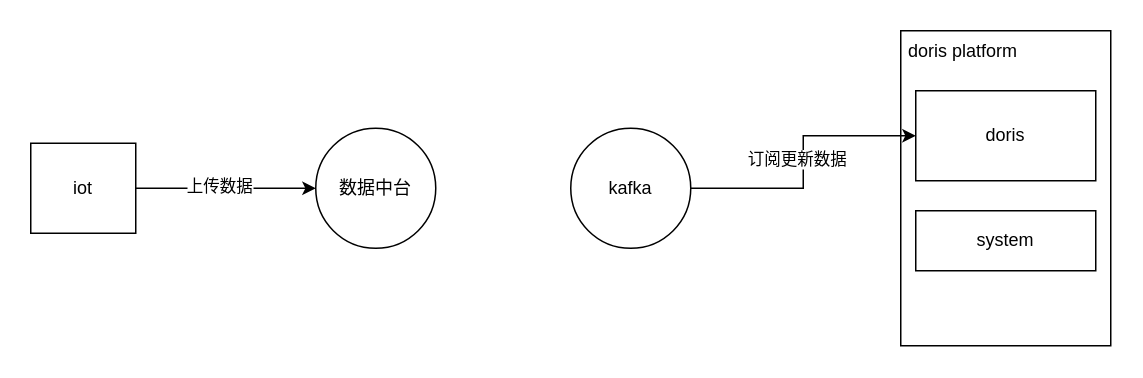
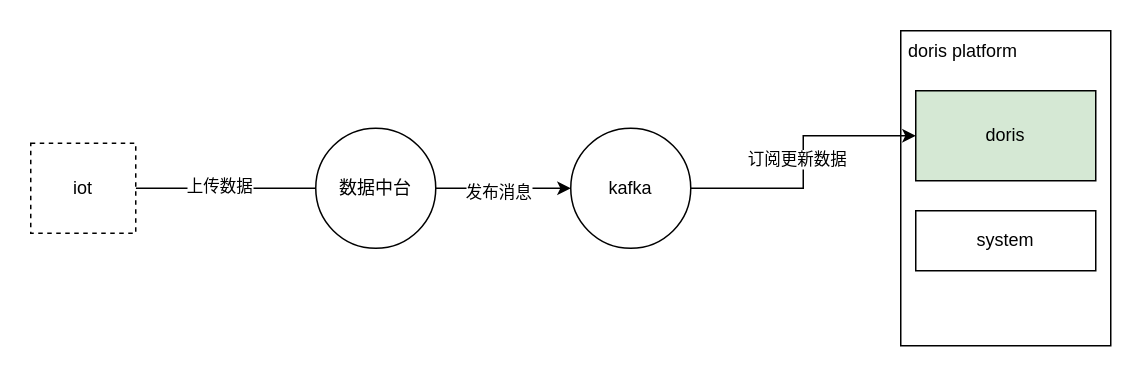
- <mxCell id="10" value="doris" style="rounded=0;whiteSpace=wrap;html=1;" vertex="1" parent="1"><mxGeometry x="610" y="60" width="120" height="60" as="geometry" /></mxCell>
+ <mxCell id="10" value="doris" style="rounded=0;whiteSpace=wrap;html=1;fillColor=#d5e8d4;" vertex="1" parent="1"><mxGeometry x="610" y="60" width="120" height="60" as="geometry" /></mxCell>
- <mxCell id="4" value="iot" style="rounded=0;whiteSpace=wrap;html=1;" vertex="1" parent="1"><mxGeometry x="20" y="95" width="70" height="60" as="geometry" /></mxCell>
+ <mxCell id="4" value="iot" style="rounded=0;whiteSpace=wrap;html=1;dashed=1;" vertex="1" parent="1"><mxGeometry x="20" y="95" width="70" height="60" as="geometry" /></mxCell>
- <mxCell id="2" style="edgeStyle=orthogonalEdgeStyle;rounded=0;orthogonalLoop=1;jettySize=auto;html=1;exitX=1;exitY=0.5;exitDx=0;exitDy=0;entryX=0;entryY=0.5;entryDx=0;entryDy=0;" edge="1" parent="1" source="4" target="7"><mxGeometry relative="1" as="geometry" /></mxCell>
+ <mxCell id="2" style="edgeStyle=orthogonalEdgeStyle;rounded=0;orthogonalLoop=1;jettySize=auto;html=1;exitX=1;exitY=0.5;exitDx=0;exitDy=0;entryX=0;entryY=0.5;entryDx=0;entryDy=0;endArrow=none;" edge="1" parent="1" source="4" target="7"><mxGeometry relative="1" as="geometry" /></mxCell>
+ <mxCell id="5" style="edgeStyle=orthogonalEdgeStyle;rounded=0;orthogonalLoop=1;jettySize=auto;html=1;exitX=1;exitY=0.5;exitDx=0;exitDy=0;entryX=0;entryY=0.5;entryDx=0;entryDy=0;" edge="1" parent="1" source="7" target="8"><mxGeometry relative="1" as="geometry" /></mxCell>
+ <mxCell id="6" value="发布消息" style="edgeLabel;html=1;align=center;verticalAlign=middle;resizable=0;points=[];" vertex="1" connectable="0" parent="5"><mxGeometry x="-0.089" y="-2" relative="1" as="geometry"><mxPoint as="offset" /></mxGeometry></mxCell>
